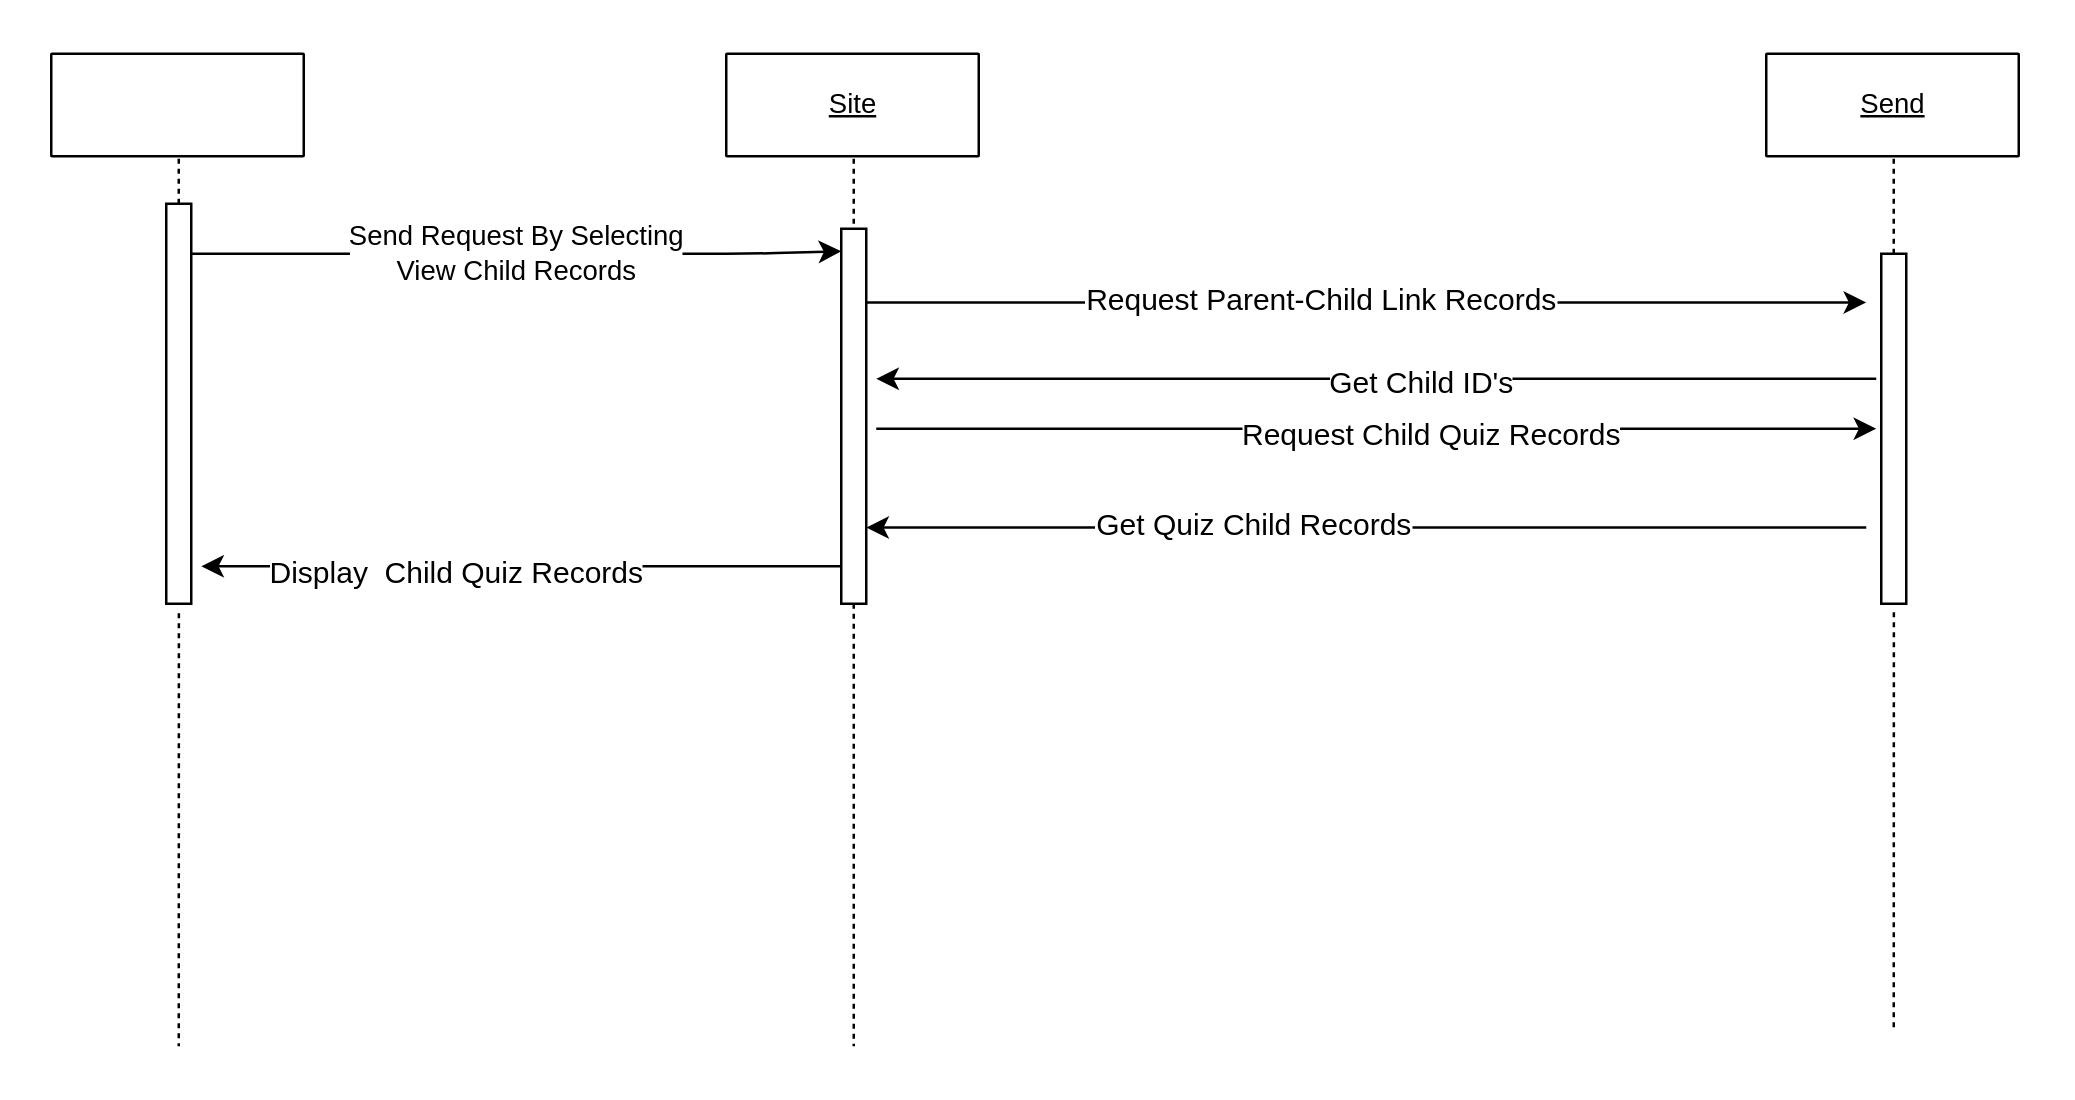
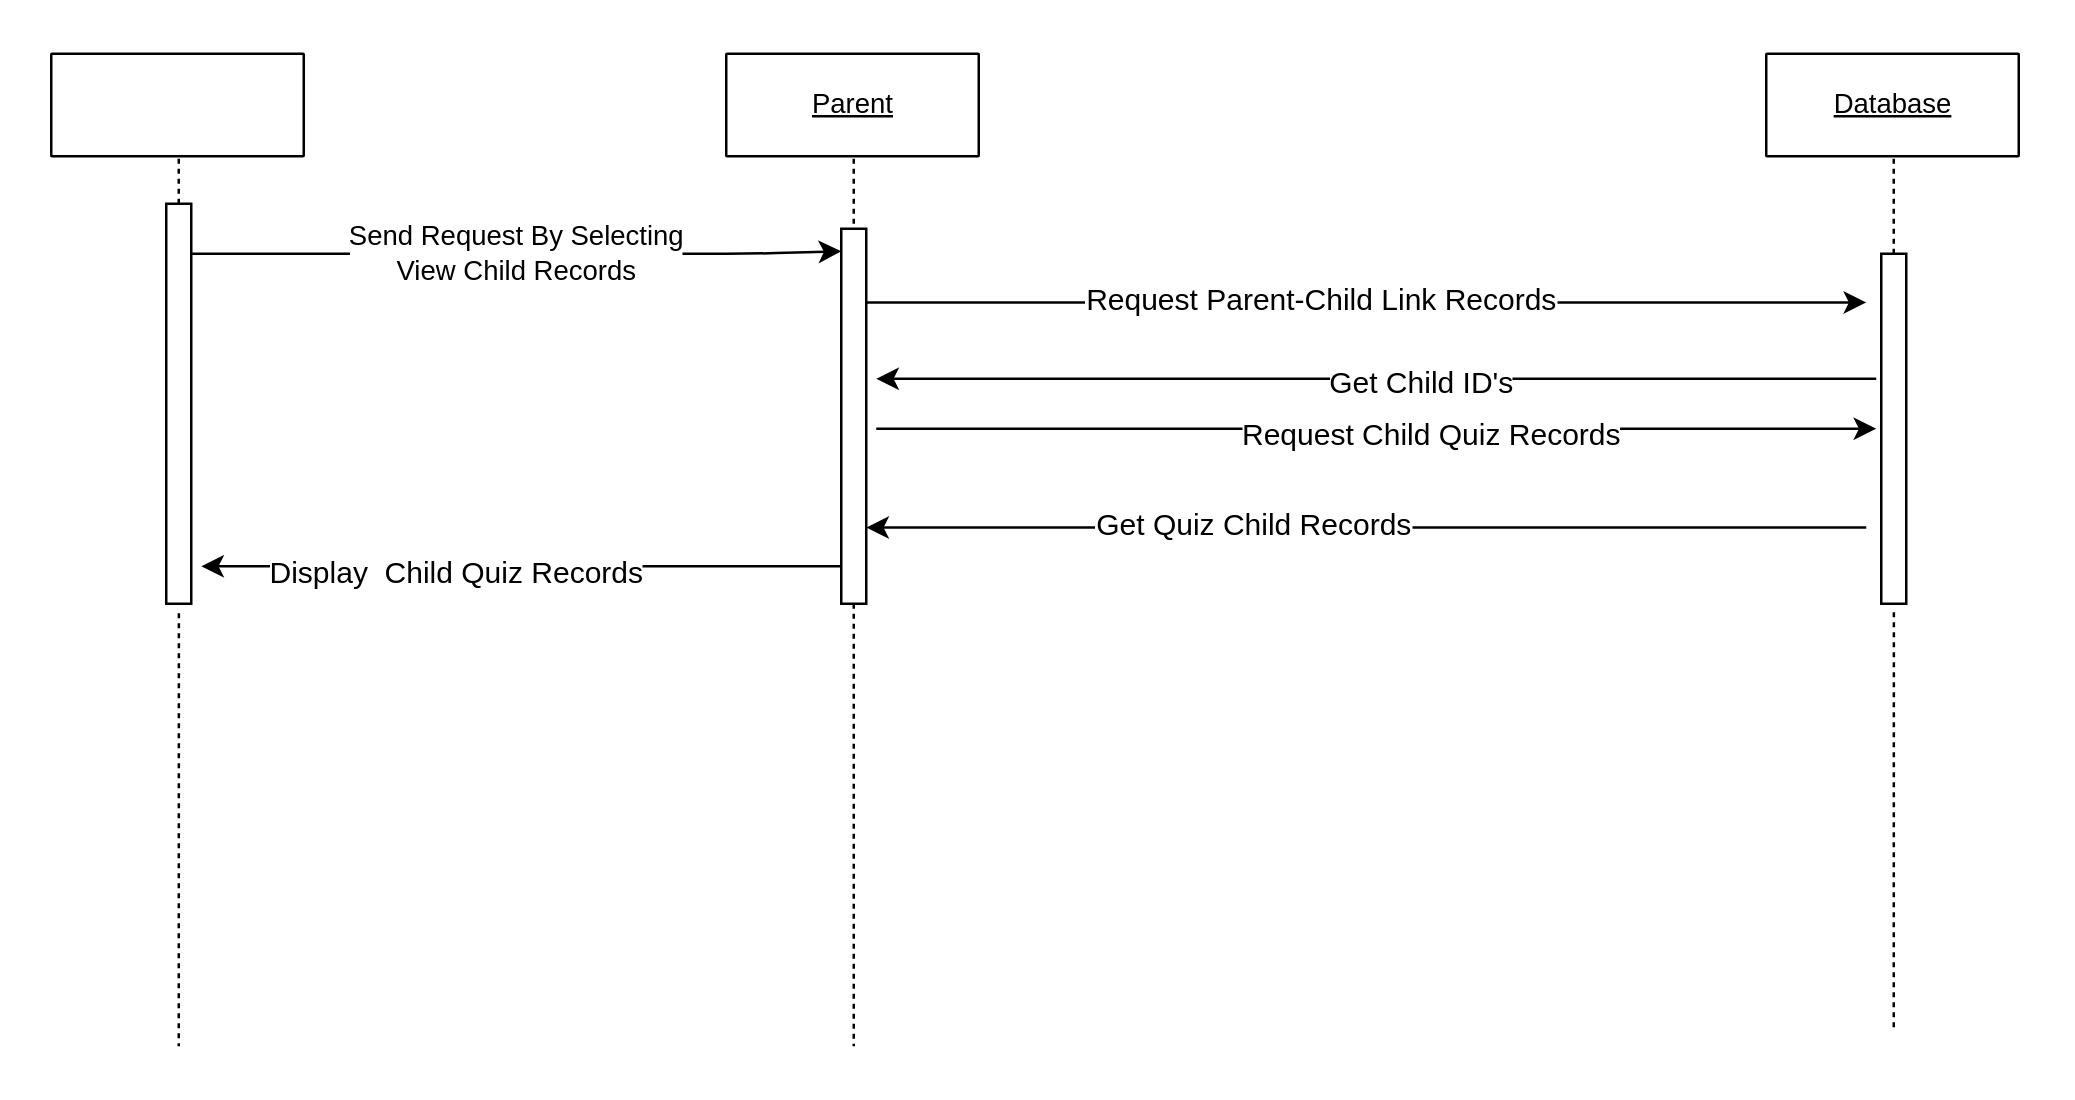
- <mxCell id="6" value="&lt;p style=&quot;align:center;margin-left:0;margin-right:0;margin-top:0px;margin-bottom:0px;text-indent:0;valign:middle;direction:ltr;&quot;&gt;&lt;font style=&quot;font-size:11px;font-family:Arial;color:#000000;direction:ltr;letter-spacing:0px;line-height:100%;opacity:1&quot;&gt;&lt;u&gt;Site&lt;/u&gt;&lt;/font&gt;&lt;/p&gt;" style="text;vsdxID=5;fillColor=none;gradientColor=none;strokeColor=none;spacingTop=-3;spacingBottom=-3;spacingLeft=-3;spacingRight=-3;labelBackgroundColor=none;rounded=0;html=1;whiteSpace=wrap;verticalAlign=middle;align=center;;html=1;" parent="4" vertex="1"><mxGeometry y="-0.48" width="101.6" height="41.91" as="geometry" /></mxCell>
+ <mxCell id="6" value="&lt;p style=&quot;align:center;margin-left:0;margin-right:0;margin-top:0px;margin-bottom:0px;text-indent:0;valign:middle;direction:ltr;&quot;&gt;&lt;font style=&quot;font-size:11px;font-family:Arial;color:#000000;direction:ltr;letter-spacing:0px;line-height:100%;opacity:1&quot;&gt;&lt;u&gt;Parent&lt;/u&gt;&lt;/font&gt;&lt;/p&gt;" style="text;vsdxID=5;fillColor=none;gradientColor=none;strokeColor=none;spacingTop=-3;spacingBottom=-3;spacingLeft=-3;spacingRight=-3;labelBackgroundColor=none;rounded=0;html=1;whiteSpace=wrap;verticalAlign=middle;align=center;;html=1;" parent="4" vertex="1"><mxGeometry y="-0.48" width="101.6" height="41.91" as="geometry" /></mxCell>
- <mxCell id="9" value="&lt;p style=&quot;align:center;margin-left:0;margin-right:0;margin-top:0px;margin-bottom:0px;text-indent:0;valign:middle;direction:ltr;&quot;&gt;&lt;font style=&quot;font-size:11px;font-family:Arial;color:#000000;direction:ltr;letter-spacing:0px;line-height:100%;opacity:1&quot;&gt;&lt;u&gt;Send&lt;/u&gt;&lt;/font&gt;&lt;/p&gt;" style="text;vsdxID=7;fillColor=none;gradientColor=none;strokeColor=none;spacingTop=-3;spacingBottom=-3;spacingLeft=-3;spacingRight=-3;labelBackgroundColor=none;rounded=0;html=1;whiteSpace=wrap;verticalAlign=middle;align=center;;html=1;" parent="7" vertex="1"><mxGeometry y="-0.48" width="101.6" height="41.91" as="geometry" /></mxCell>
+ <mxCell id="9" value="&lt;p style=&quot;align:center;margin-left:0;margin-right:0;margin-top:0px;margin-bottom:0px;text-indent:0;valign:middle;direction:ltr;&quot;&gt;&lt;font style=&quot;font-size:11px;font-family:Arial;color:#000000;direction:ltr;letter-spacing:0px;line-height:100%;opacity:1&quot;&gt;&lt;u&gt;Database&lt;/u&gt;&lt;/font&gt;&lt;/p&gt;" style="text;vsdxID=7;fillColor=none;gradientColor=none;strokeColor=none;spacingTop=-3;spacingBottom=-3;spacingLeft=-3;spacingRight=-3;labelBackgroundColor=none;rounded=0;html=1;whiteSpace=wrap;verticalAlign=middle;align=center;;html=1;" parent="7" vertex="1"><mxGeometry y="-0.48" width="101.6" height="41.91" as="geometry" /></mxCell>
